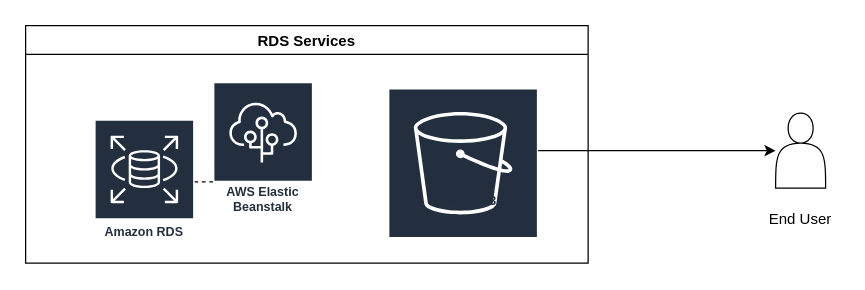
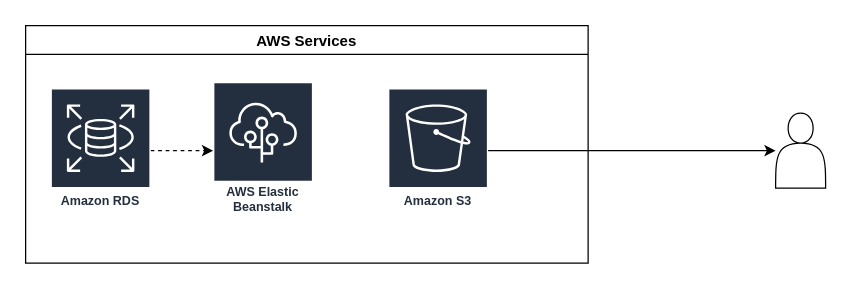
- <mxCell id="2" value=" RDS Services " style="swimlane;" vertex="1" parent="1"><mxGeometry x="20" y="20" width="450" height="190" as="geometry" /></mxCell>
+ <mxCell id="2" value=" AWS Services " style="swimlane;" vertex="1" parent="1"><mxGeometry x="20" y="20" width="450" height="190" as="geometry" /></mxCell>
- <mxCell id="5" value="Amazon S3" style="sketch=0;outlineConnect=0;fontColor=#232F3E;gradientColor=none;strokeColor=#ffffff;fillColor=#232F3E;dashed=0;verticalLabelPosition=middle;verticalAlign=bottom;align=center;html=1;whiteSpace=wrap;fontSize=10;fontStyle=1;spacing=3;shape=mxgraph.aws4.productIcon;prIcon=mxgraph.aws4.s3;" vertex="1" parent="2"><mxGeometry x="290" y="50" width="120" height="100" as="geometry" /></mxCell>
+ <mxCell id="5" value="Amazon S3" style="sketch=0;outlineConnect=0;fontColor=#232F3E;gradientColor=none;strokeColor=#ffffff;fillColor=#232F3E;dashed=0;verticalLabelPosition=middle;verticalAlign=bottom;align=center;html=1;whiteSpace=wrap;fontSize=10;fontStyle=1;spacing=3;shape=mxgraph.aws4.productIcon;prIcon=mxgraph.aws4.s3;" vertex="1" parent="2"><mxGeometry x="290" y="50" width="80" height="100" as="geometry" /></mxCell>
- <mxCell id="4" value="Amazon RDS" style="sketch=0;outlineConnect=0;fontColor=#232F3E;gradientColor=none;strokeColor=#ffffff;fillColor=#232F3E;dashed=0;verticalLabelPosition=middle;verticalAlign=bottom;align=center;html=1;whiteSpace=wrap;fontSize=10;fontStyle=1;spacing=3;shape=mxgraph.aws4.productIcon;prIcon=mxgraph.aws4.rds;" vertex="1" parent="2"><mxGeometry x="55" y="75" width="80" height="100" as="geometry" /></mxCell>
+ <mxCell id="4" value="Amazon RDS" style="sketch=0;outlineConnect=0;fontColor=#232F3E;gradientColor=none;strokeColor=#ffffff;fillColor=#232F3E;dashed=0;verticalLabelPosition=middle;verticalAlign=bottom;align=center;html=1;whiteSpace=wrap;fontSize=10;fontStyle=1;spacing=3;shape=mxgraph.aws4.productIcon;prIcon=mxgraph.aws4.rds;" vertex="1" parent="2"><mxGeometry x="20" y="50" width="80" height="100" as="geometry" /></mxCell>
- <mxCell id="8" value="&lt;div&gt;End User&lt;/div&gt;" style="text;html=1;strokeColor=none;fillColor=none;align=center;verticalAlign=middle;whiteSpace=wrap;rounded=0;" vertex="1" parent="1"><mxGeometry x="610" y="160" width="60" height="30" as="geometry" /></mxCell>
